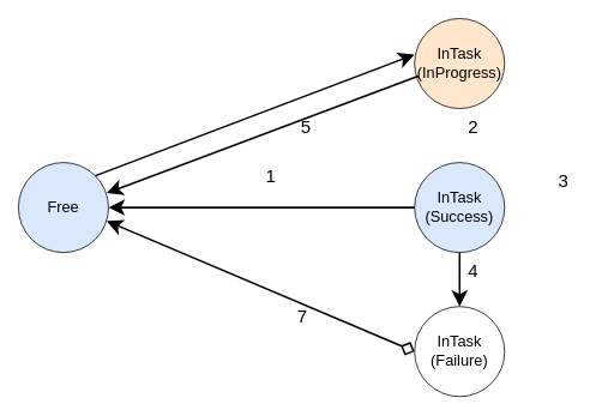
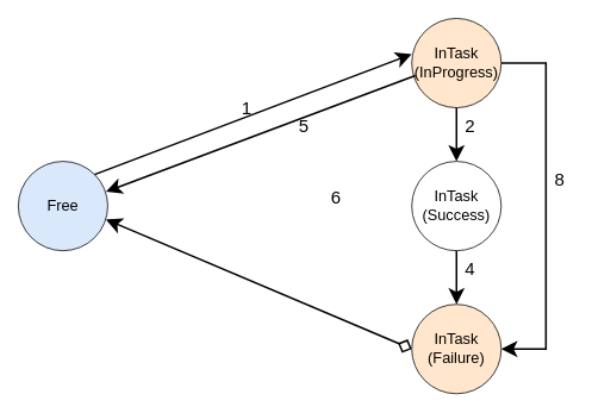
+ <mxCell id="11" value="" style="endArrow=none;html=1;rounded=0;entryX=0.5;entryY=1;entryDx=0;entryDy=0;strokeWidth=2;jumpSize=6;flowAnimation=0;shadow=0;endSize=12;startSize=12;startArrow=classic;startFill=1;endFill=0;" parent="1" source="5" target="4" edge="1"><mxGeometry width="50" height="50" relative="1" as="geometry"><mxPoint x="128" y="224" as="sourcePoint" /><mxPoint x="474" y="94" as="targetPoint" /></mxGeometry></mxCell>
- <mxCell id="12" value="1" style="text;html=1;align=center;verticalAlign=middle;resizable=0;points=[];autosize=1;strokeColor=none;fillColor=none;fontSize=20;" parent="1" vertex="1"><mxGeometry x="285" y="175" width="30" height="40" as="geometry" /></mxCell>
+ <mxCell id="12" value="1" style="text;html=1;align=center;verticalAlign=middle;resizable=0;points=[];autosize=1;strokeColor=none;fillColor=none;fontSize=20;" parent="1" vertex="1"><mxGeometry x="260" y="100" width="30" height="40" as="geometry" /></mxCell>
- <mxCell id="13" value="3" style="text;html=1;align=center;verticalAlign=middle;resizable=0;points=[];autosize=1;strokeColor=none;fillColor=none;fontSize=20;" parent="1" vertex="1"><mxGeometry x="610" y="180" width="30" height="40" as="geometry" /></mxCell>
+ <mxCell id="13" value="8" style="text;html=1;align=center;verticalAlign=middle;resizable=0;points=[];autosize=1;strokeColor=none;fillColor=none;fontSize=20;" parent="1" vertex="1"><mxGeometry x="610" y="180" width="30" height="40" as="geometry" /></mxCell>
+ <mxCell id="16" value="6" style="text;html=1;align=center;verticalAlign=middle;resizable=0;points=[];autosize=1;strokeColor=none;fillColor=none;fontSize=20;" parent="1" vertex="1"><mxGeometry x="360" y="200" width="30" height="40" as="geometry" /></mxCell>
+ <mxCell id="3" style="edgeStyle=orthogonalEdgeStyle;rounded=0;orthogonalLoop=1;jettySize=auto;html=1;exitX=1;exitY=0.5;exitDx=0;exitDy=0;entryX=1;entryY=0.5;entryDx=0;entryDy=0;strokeWidth=2;endSize=12;startSize=12;" parent="1" source="4" target="6" edge="1"><mxGeometry relative="1" as="geometry"><Array as="points"><mxPoint x="610" y="70" /><mxPoint x="610" y="390" /></Array></mxGeometry></mxCell>
- <mxCell id="9" value="" style="endArrow=none;html=1;rounded=0;exitX=1;exitY=0.5;exitDx=0;exitDy=0;entryX=0;entryY=0.5;entryDx=0;entryDy=0;strokeWidth=2;jumpSize=6;flowAnimation=0;shadow=0;endSize=12;startSize=12;startArrow=classic;startFill=1;endFill=0;" parent="1" source="2" target="5" edge="1"><mxGeometry width="50" height="50" relative="1" as="geometry"><mxPoint x="128" y="224" as="sourcePoint" /><mxPoint x="474" y="94" as="targetPoint" /></mxGeometry></mxCell>
- <mxCell id="5" value="InTask&lt;div style=&quot;font-size: 17px;&quot;&gt;(Success)&lt;/div&gt;" style="ellipse;whiteSpace=wrap;html=1;aspect=fixed;fontSize=17;fillColor=#dae8fc;" parent="1" vertex="1"><mxGeometry x="460" y="180" width="100" height="100" as="geometry" /></mxCell>
+ <mxCell id="5" value="InTask&lt;div style=&quot;font-size: 17px;&quot;&gt;(Success)&lt;/div&gt;" style="ellipse;whiteSpace=wrap;html=1;aspect=fixed;fontSize=17;" parent="1" vertex="1"><mxGeometry x="460" y="180" width="100" height="100" as="geometry" /></mxCell>
- <mxCell id="17" value="7" style="text;html=1;align=center;verticalAlign=middle;resizable=0;points=[];autosize=1;strokeColor=none;fillColor=none;fontSize=20;" parent="1" vertex="1"><mxGeometry x="320" y="330" width="30" height="40" as="geometry" /></mxCell>
- <mxCell id="6" value="InTask&lt;div style=&quot;font-size: 17px;&quot;&gt;(Failure)&lt;/div&gt;" style="ellipse;whiteSpace=wrap;html=1;aspect=fixed;fontSize=17;" parent="1" vertex="1"><mxGeometry x="460" y="340" width="100" height="100" as="geometry" /></mxCell>
+ <mxCell id="6" value="InTask&lt;div style=&quot;font-size: 17px;&quot;&gt;(Failure)&lt;/div&gt;" style="ellipse;whiteSpace=wrap;html=1;aspect=fixed;fontSize=17;fillColor=#ffe6cc;" parent="1" vertex="1"><mxGeometry x="460" y="340" width="100" height="100" as="geometry" /></mxCell>
